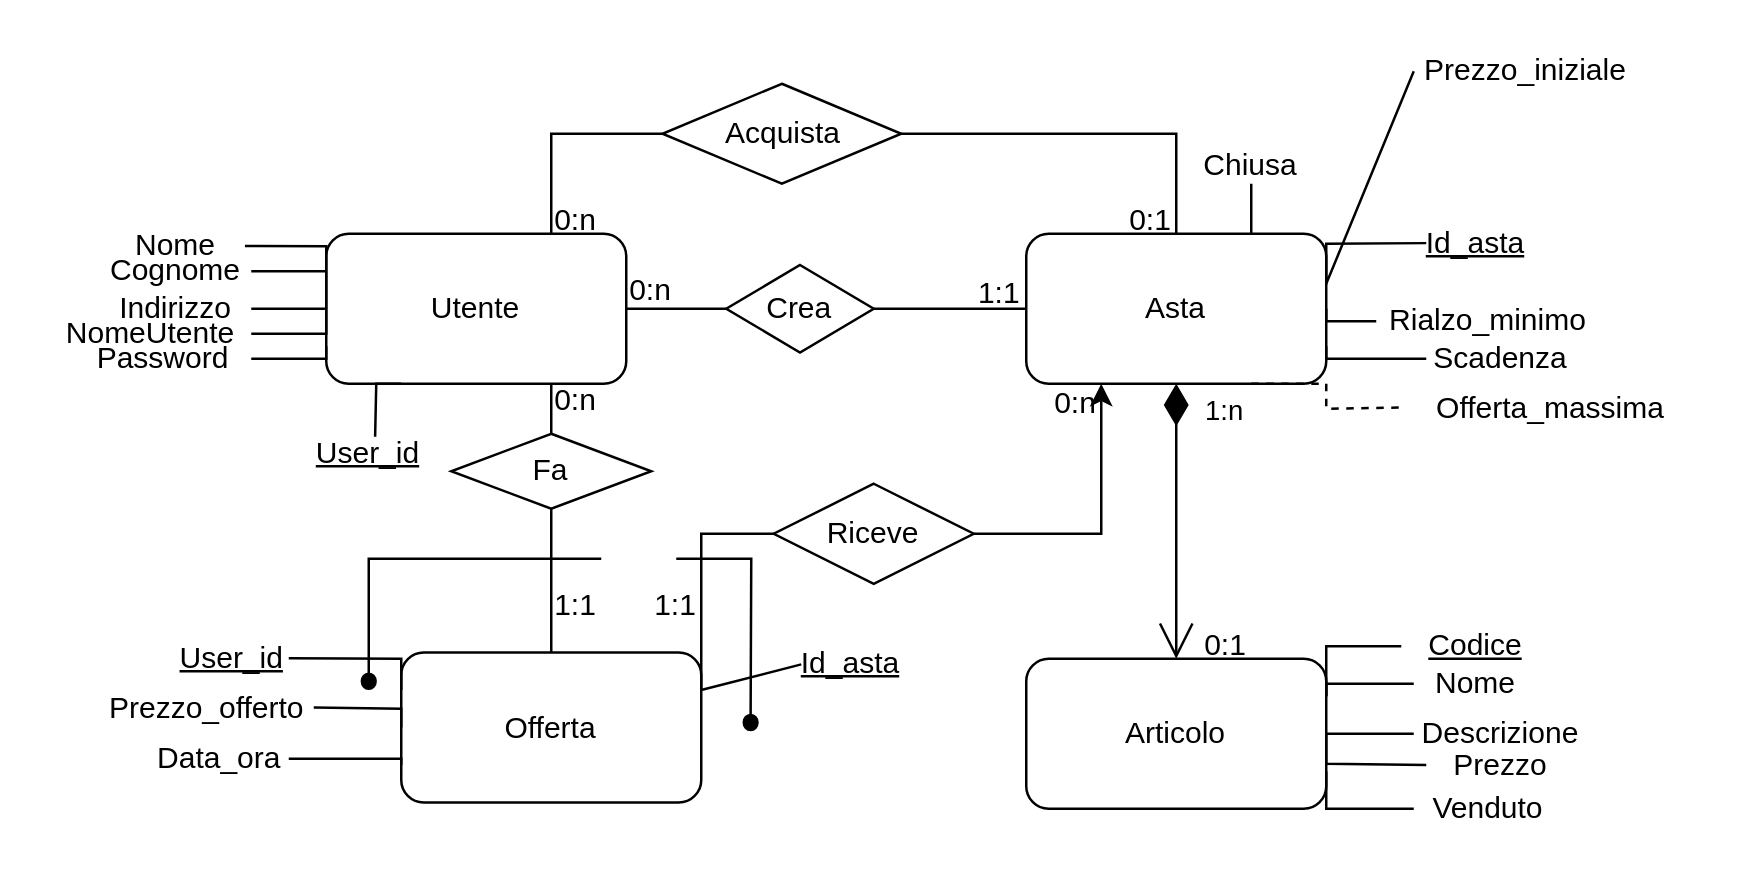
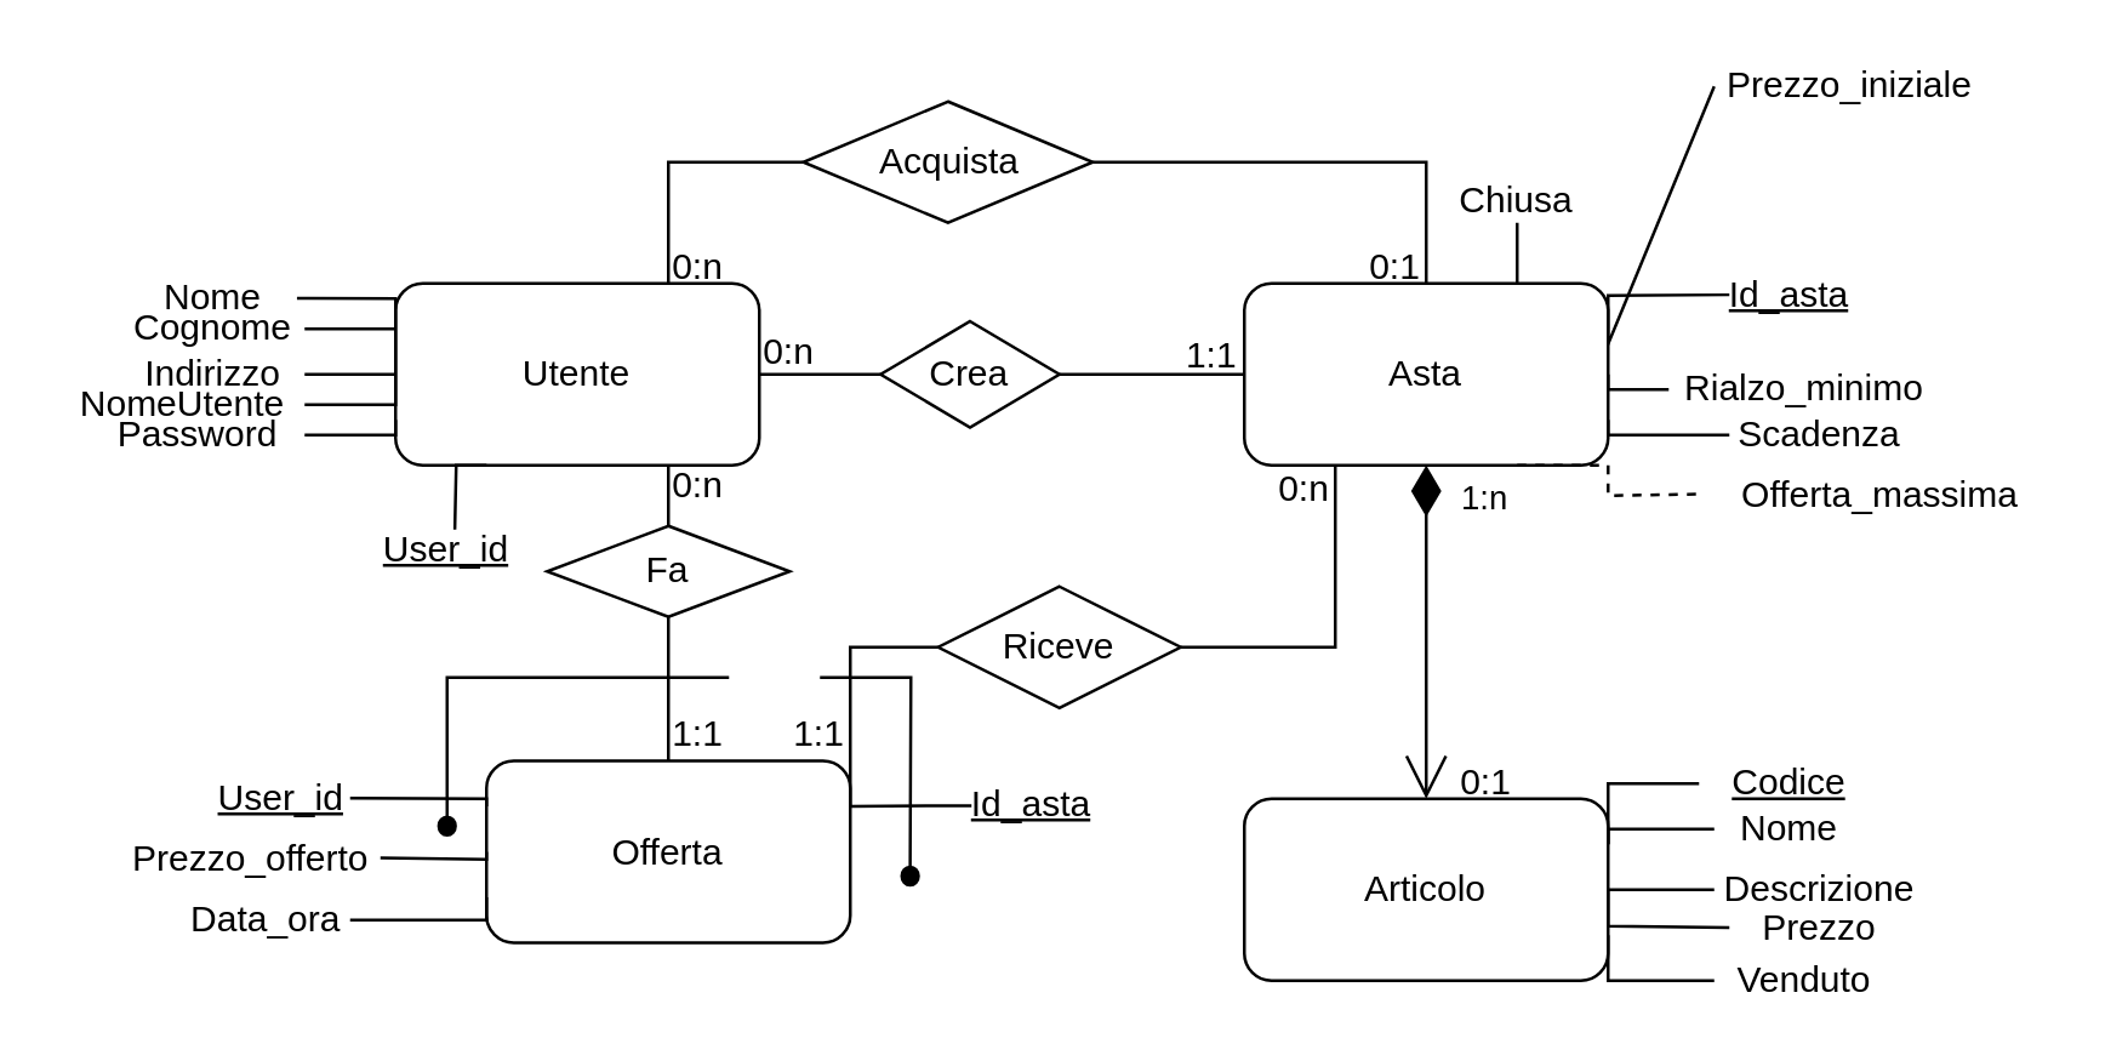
- <mxCell id="62" value="" style="endArrow=classic;html=1;rounded=0;exitX=1;exitY=0.5;exitDx=0;exitDy=0;entryX=0.25;entryY=1;entryDx=0;entryDy=0;" parent="1" source="61" target="16" edge="1"><mxGeometry width="50" height="50" relative="1" as="geometry"><mxPoint x="290" y="233" as="sourcePoint" /><mxPoint x="340" y="183" as="targetPoint" /><Array as="points"><mxPoint x="440" y="213" /></Array></mxGeometry></mxCell>
+ <mxCell id="62" value="" style="endArrow=none;html=1;rounded=0;exitX=1;exitY=0.5;exitDx=0;exitDy=0;entryX=0.25;entryY=1;entryDx=0;entryDy=0;" parent="1" source="61" target="16" edge="1"><mxGeometry width="50" height="50" relative="1" as="geometry"><mxPoint x="290" y="233" as="sourcePoint" /><mxPoint x="340" y="183" as="targetPoint" /><Array as="points"><mxPoint x="440" y="213" /></Array></mxGeometry></mxCell>
- <mxCell id="53" value="Offerta" style="rounded=1;whiteSpace=wrap;html=1;" parent="1" vertex="1"><mxGeometry x="160" y="260.5" width="120" height="60" as="geometry" /></mxCell>
+ <mxCell id="53" value="Offerta" style="rounded=1;whiteSpace=wrap;html=1;" parent="1" vertex="1"><mxGeometry x="160" y="250.5" width="120" height="60" as="geometry" /></mxCell>
